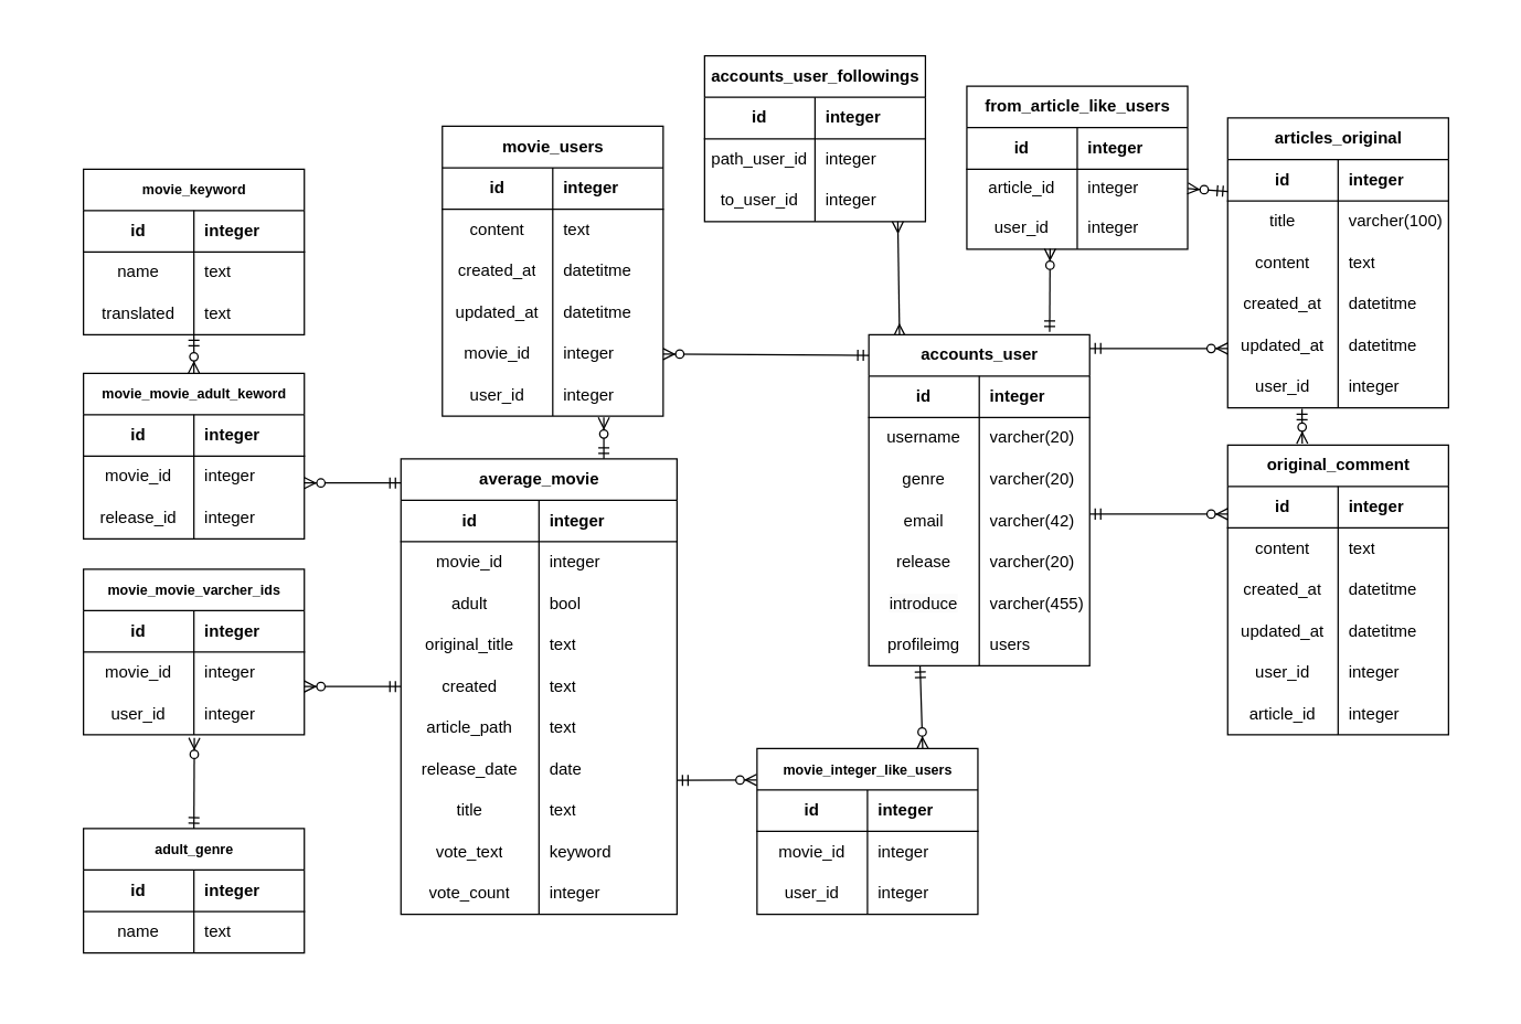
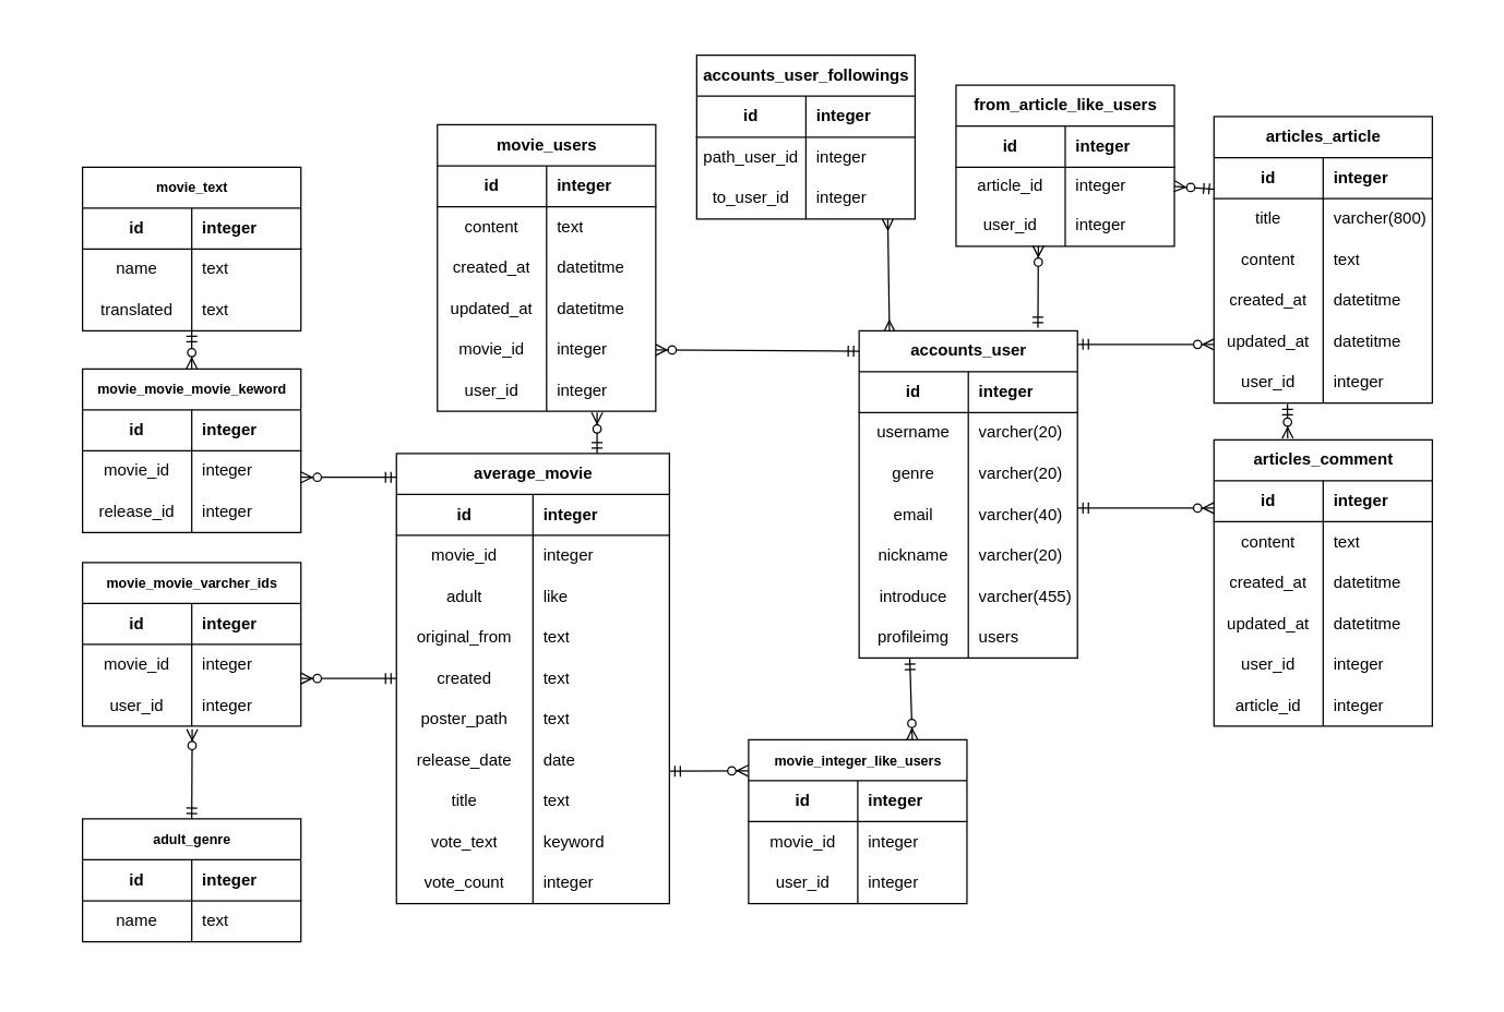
- <mxCell id="36" value="articles_original" style="shape=table;startSize=30;container=1;collapsible=1;childLayout=tableLayout;fixedRows=1;rowLines=0;fontStyle=1;align=center;resizeLast=1;html=1;" parent="1" vertex="1"><mxGeometry x="889" y="85" width="160" height="210" as="geometry" /></mxCell>
+ <mxCell id="36" value="articles_article" style="shape=table;startSize=30;container=1;collapsible=1;childLayout=tableLayout;fixedRows=1;rowLines=0;fontStyle=1;align=center;resizeLast=1;html=1;" parent="1" vertex="1"><mxGeometry x="889" y="85" width="160" height="210" as="geometry" /></mxCell>
- <mxCell id="141" value="&lt;span style=&quot;font-size: 10px;&quot;&gt;movie_keyword&lt;/span&gt;" style="shape=table;startSize=30;container=1;collapsible=1;childLayout=tableLayout;fixedRows=1;rowLines=0;fontStyle=1;align=center;resizeLast=1;html=1;" vertex="1" parent="1"><mxGeometry x="60" y="122" width="160" height="120" as="geometry" /></mxCell>
+ <mxCell id="141" value="&lt;span style=&quot;font-size: 10px;&quot;&gt;movie_text&lt;/span&gt;" style="shape=table;startSize=30;container=1;collapsible=1;childLayout=tableLayout;fixedRows=1;rowLines=0;fontStyle=1;align=center;resizeLast=1;html=1;" vertex="1" parent="1"><mxGeometry x="60" y="122" width="160" height="120" as="geometry" /></mxCell>
- <mxCell id="42" value="varcher(100)" style="shape=partialRectangle;connectable=0;fillColor=none;top=0;left=0;bottom=0;right=0;align=left;spacingLeft=6;overflow=hidden;whiteSpace=wrap;html=1;" parent="40" vertex="1"><mxGeometry x="80" width="80" height="30" as="geometry"><mxRectangle width="80" height="30" as="alternateBounds" /></mxGeometry></mxCell>
+ <mxCell id="42" value="varcher(800)" style="shape=partialRectangle;connectable=0;fillColor=none;top=0;left=0;bottom=0;right=0;align=left;spacingLeft=6;overflow=hidden;whiteSpace=wrap;html=1;" parent="40" vertex="1"><mxGeometry x="80" width="80" height="30" as="geometry"><mxRectangle width="80" height="30" as="alternateBounds" /></mxGeometry></mxCell>
- <mxCell id="171" value="&lt;font style=&quot;font-size: 10px;&quot;&gt;movie_movie_adult_keword&lt;/font&gt;" style="shape=table;startSize=30;container=1;collapsible=1;childLayout=tableLayout;fixedRows=1;rowLines=0;fontStyle=1;align=center;resizeLast=1;html=1;" vertex="1" parent="1"><mxGeometry x="60" y="270" width="160" height="120" as="geometry" /></mxCell>
+ <mxCell id="171" value="&lt;font style=&quot;font-size: 10px;&quot;&gt;movie_movie_movie_keword&lt;/font&gt;" style="shape=table;startSize=30;container=1;collapsible=1;childLayout=tableLayout;fixedRows=1;rowLines=0;fontStyle=1;align=center;resizeLast=1;html=1;" vertex="1" parent="1"><mxGeometry x="60" y="270" width="160" height="120" as="geometry" /></mxCell>
- <mxCell id="55" value="original_comment" style="shape=table;startSize=30;container=1;collapsible=1;childLayout=tableLayout;fixedRows=1;rowLines=0;fontStyle=1;align=center;resizeLast=1;html=1;" parent="1" vertex="1"><mxGeometry x="889" y="322" width="160" height="210" as="geometry" /></mxCell>
+ <mxCell id="55" value="articles_comment" style="shape=table;startSize=30;container=1;collapsible=1;childLayout=tableLayout;fixedRows=1;rowLines=0;fontStyle=1;align=center;resizeLast=1;html=1;" parent="1" vertex="1"><mxGeometry x="889" y="322" width="160" height="210" as="geometry" /></mxCell>
- <mxCell id="26" value="varcher(42)" style="shape=partialRectangle;connectable=0;fillColor=none;top=0;left=0;bottom=0;right=0;align=left;spacingLeft=6;overflow=hidden;whiteSpace=wrap;html=1;" parent="24" vertex="1"><mxGeometry x="80" width="80" height="30" as="geometry"><mxRectangle width="80" height="30" as="alternateBounds" /></mxGeometry></mxCell>
+ <mxCell id="26" value="varcher(40)" style="shape=partialRectangle;connectable=0;fillColor=none;top=0;left=0;bottom=0;right=0;align=left;spacingLeft=6;overflow=hidden;whiteSpace=wrap;html=1;" parent="24" vertex="1"><mxGeometry x="80" width="80" height="30" as="geometry"><mxRectangle width="80" height="30" as="alternateBounds" /></mxGeometry></mxCell>
- <mxCell id="28" value="release" style="shape=partialRectangle;connectable=0;fillColor=none;top=0;left=0;bottom=0;right=0;editable=1;overflow=hidden;whiteSpace=wrap;html=1;" vertex="1" parent="27"><mxGeometry width="80" height="30" as="geometry"><mxRectangle width="80" height="30" as="alternateBounds" /></mxGeometry></mxCell>
+ <mxCell id="28" value="nickname" style="shape=partialRectangle;connectable=0;fillColor=none;top=0;left=0;bottom=0;right=0;editable=1;overflow=hidden;whiteSpace=wrap;html=1;" vertex="1" parent="27"><mxGeometry width="80" height="30" as="geometry"><mxRectangle width="80" height="30" as="alternateBounds" /></mxGeometry></mxCell>
- <mxCell id="85" value="bool" style="shape=partialRectangle;connectable=0;fillColor=none;top=0;left=0;bottom=0;right=0;align=left;spacingLeft=6;overflow=hidden;whiteSpace=wrap;html=1;" parent="83" vertex="1"><mxGeometry x="100.0" width="100.0" height="30" as="geometry"><mxRectangle width="100.0" height="30" as="alternateBounds" /></mxGeometry></mxCell>
+ <mxCell id="85" value="like" style="shape=partialRectangle;connectable=0;fillColor=none;top=0;left=0;bottom=0;right=0;align=left;spacingLeft=6;overflow=hidden;whiteSpace=wrap;html=1;" parent="83" vertex="1"><mxGeometry x="100.0" width="100.0" height="30" as="geometry"><mxRectangle width="100.0" height="30" as="alternateBounds" /></mxGeometry></mxCell>
- <mxCell id="87" value="original_title" style="shape=partialRectangle;connectable=0;fillColor=none;top=0;left=0;bottom=0;right=0;editable=1;overflow=hidden;whiteSpace=wrap;html=1;" vertex="1" parent="86"><mxGeometry width="100.0" height="30" as="geometry"><mxRectangle width="100.0" height="30" as="alternateBounds" /></mxGeometry></mxCell>
+ <mxCell id="87" value="original_from" style="shape=partialRectangle;connectable=0;fillColor=none;top=0;left=0;bottom=0;right=0;editable=1;overflow=hidden;whiteSpace=wrap;html=1;" vertex="1" parent="86"><mxGeometry width="100.0" height="30" as="geometry"><mxRectangle width="100.0" height="30" as="alternateBounds" /></mxGeometry></mxCell>
- <mxCell id="93" value="article_path" style="shape=partialRectangle;connectable=0;fillColor=none;top=0;left=0;bottom=0;right=0;editable=1;overflow=hidden;whiteSpace=wrap;html=1;" parent="92" vertex="1"><mxGeometry width="100.0" height="30" as="geometry"><mxRectangle width="100.0" height="30" as="alternateBounds" /></mxGeometry></mxCell>
+ <mxCell id="93" value="poster_path" style="shape=partialRectangle;connectable=0;fillColor=none;top=0;left=0;bottom=0;right=0;editable=1;overflow=hidden;whiteSpace=wrap;html=1;" parent="92" vertex="1"><mxGeometry width="100.0" height="30" as="geometry"><mxRectangle width="100.0" height="30" as="alternateBounds" /></mxGeometry></mxCell>
